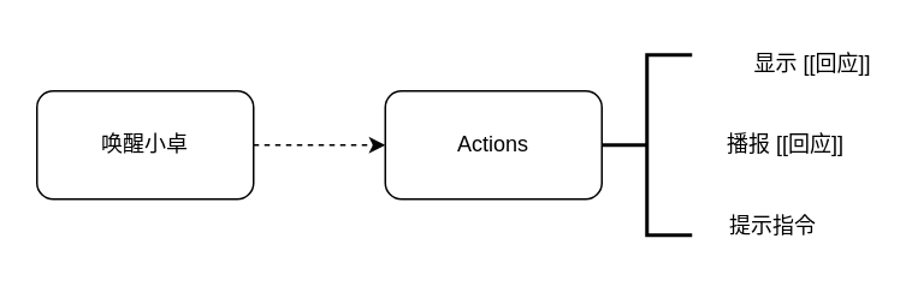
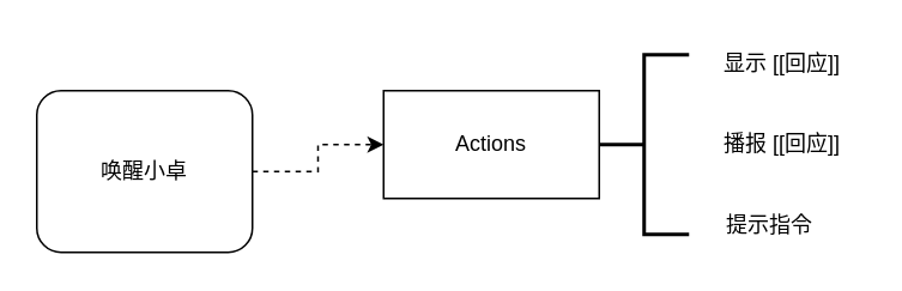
- <mxCell id="6" value="显示&amp;nbsp;[[回应]]" style="text;html=1;strokeColor=none;fillColor=none;align=center;verticalAlign=middle;whiteSpace=wrap;rounded=0;" vertex="1" parent="1"><mxGeometry x="405" y="20" width="90" height="30" as="geometry" /></mxCell>
+ <mxCell id="6" value="显示&amp;nbsp;[[回应]]" style="text;html=1;strokeColor=none;fillColor=none;align=center;verticalAlign=middle;whiteSpace=wrap;rounded=0;" vertex="1" parent="1"><mxGeometry x="390" y="20" width="90" height="30" as="geometry" /></mxCell>
- <mxCell id="3" value="唤醒小卓" style="rounded=1;whiteSpace=wrap;html=1;" vertex="1" parent="1"><mxGeometry x="20" y="50" width="120" height="60" as="geometry" /></mxCell>
+ <mxCell id="3" value="唤醒小卓" style="rounded=1;whiteSpace=wrap;html=1;" vertex="1" parent="1"><mxGeometry x="20" y="50" width="120" height="90" as="geometry" /></mxCell>
- <mxCell id="4" value="Actions" style="rounded=1;whiteSpace=wrap;html=1;" vertex="1" parent="1"><mxGeometry x="213" y="50" width="120" height="60" as="geometry" /></mxCell>
+ <mxCell id="4" value="Actions" style="whiteSpace=wrap;html=1;rounded=0;" vertex="1" parent="1"><mxGeometry x="213" y="50" width="120" height="60" as="geometry" /></mxCell>
